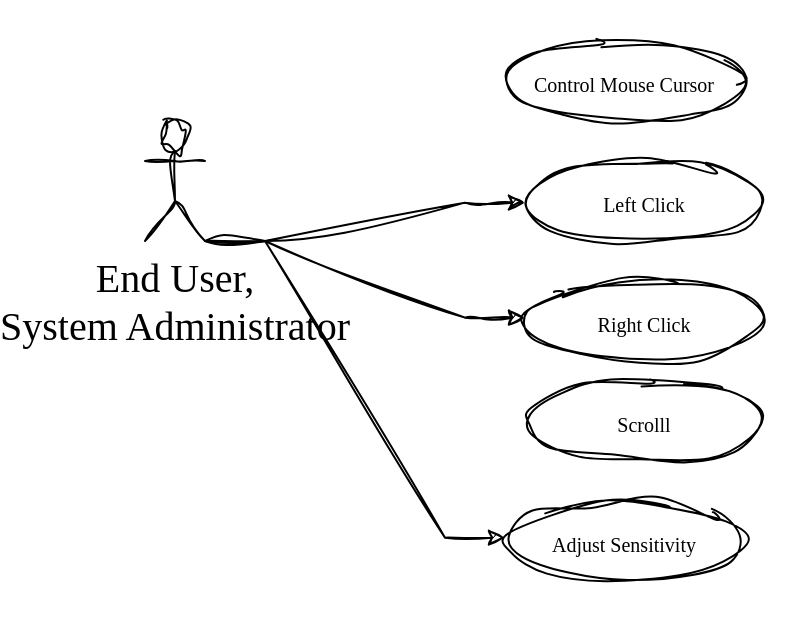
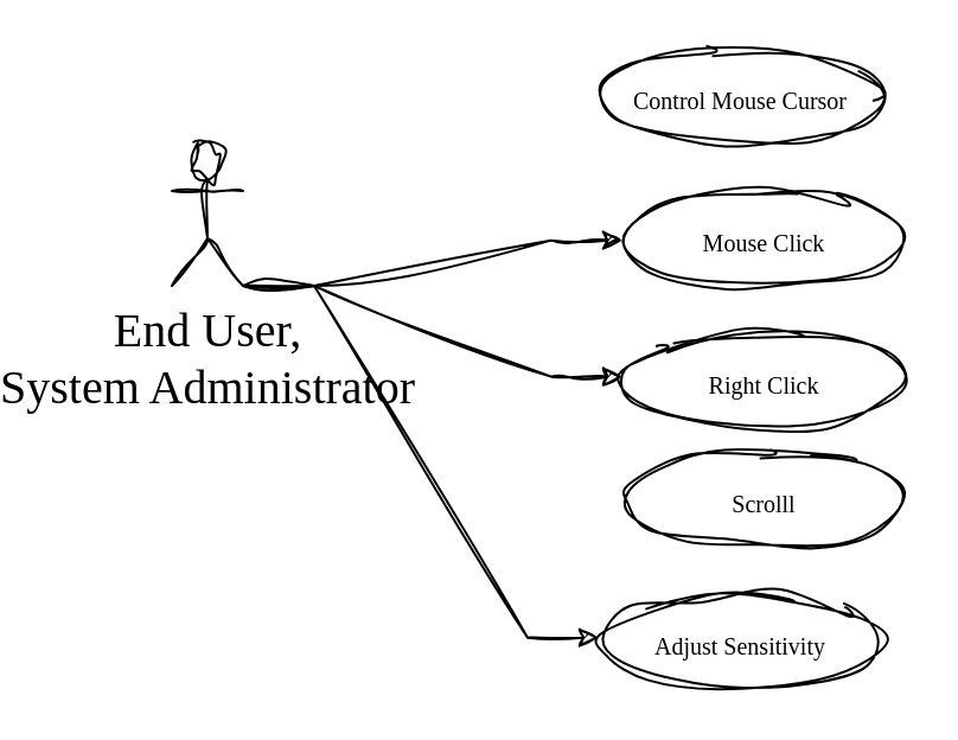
- <mxCell id="9" value="&lt;font style=&quot;font-size: 10px;&quot;&gt;Left Click&lt;/font&gt;" style="text;html=1;align=center;verticalAlign=middle;rotatable=0;fillColor=none;strokeColor=none;whiteSpace=wrap;fontSize=20;fontFamily=Architects Daughter;" vertex="1" parent="8"><mxGeometry y="13.333" width="120.0" height="10" as="geometry" /></mxCell>
+ <mxCell id="9" value="&lt;font style=&quot;font-size: 10px;&quot;&gt;Mouse Click&lt;/font&gt;" style="text;html=1;align=center;verticalAlign=middle;rotatable=0;fillColor=none;strokeColor=none;whiteSpace=wrap;fontSize=20;fontFamily=Architects Daughter;" vertex="1" parent="8"><mxGeometry y="13.333" width="120.0" height="10" as="geometry" /></mxCell>
